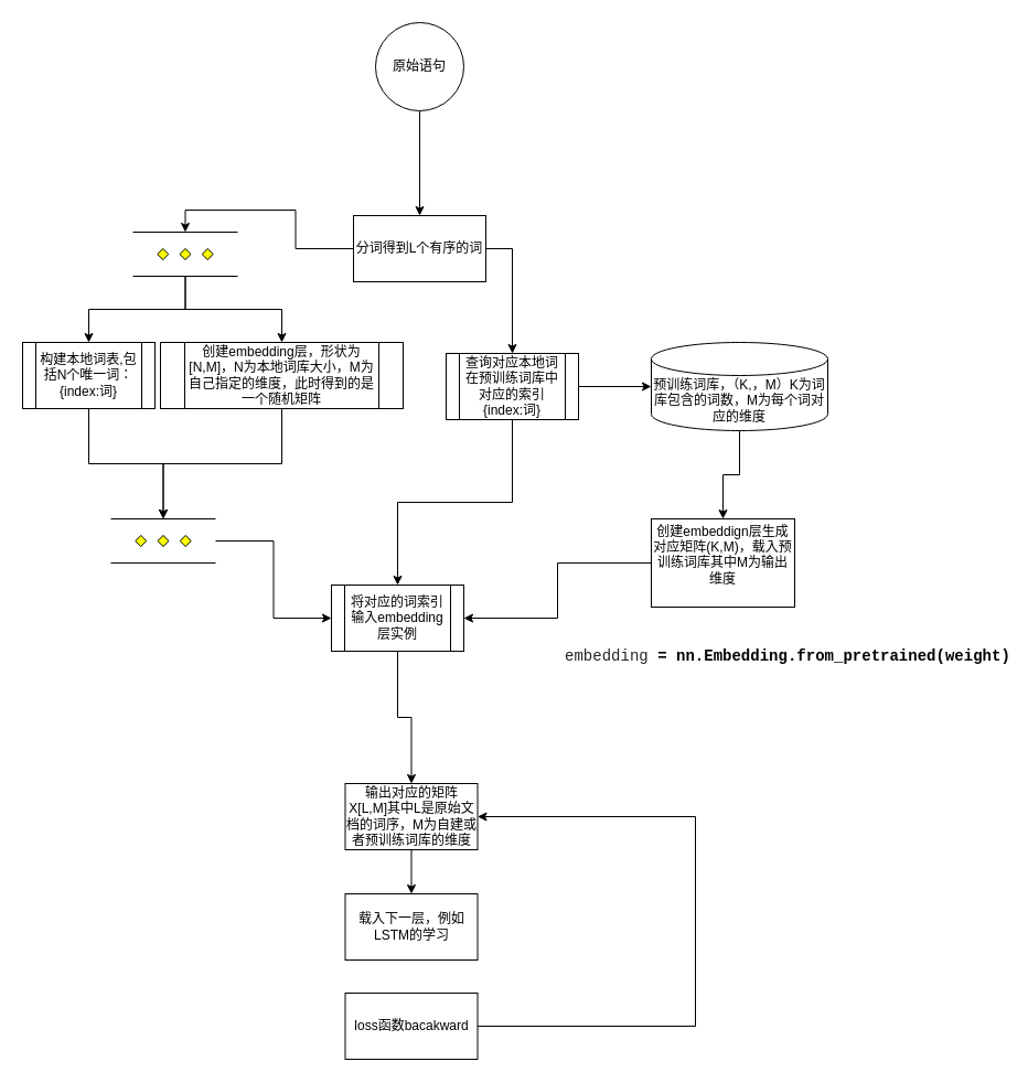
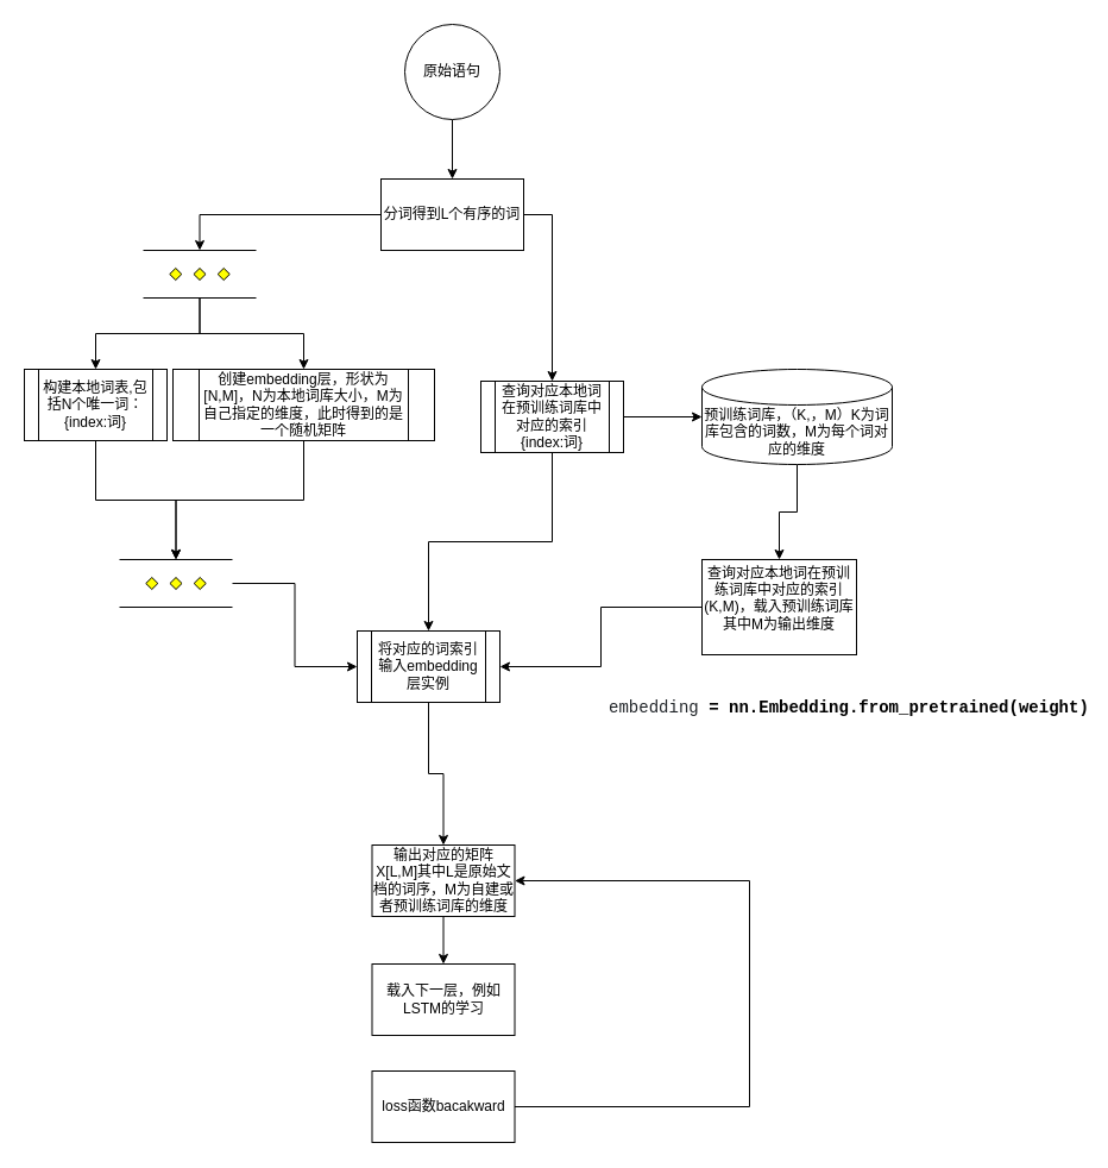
- <mxCell id="6" value="分词得到L个有序的词" style="rounded=0;whiteSpace=wrap;html=1;" vertex="1" parent="1"><mxGeometry x="320" y="195" width="120" height="60" as="geometry" /></mxCell>
+ <mxCell id="6" value="分词得到L个有序的词" style="rounded=0;whiteSpace=wrap;html=1;" vertex="1" parent="1"><mxGeometry x="320" y="150" width="120" height="60" as="geometry" /></mxCell>
- <mxCell id="8" value="创建embeddign层生成对应矩阵(K,M)，载入预训练词库其中M为输出维度&lt;div&gt;&lt;br/&gt;&lt;/div&gt;" style="rounded=0;whiteSpace=wrap;html=1;" vertex="1" parent="1"><mxGeometry x="590" y="470" width="130" height="80" as="geometry" /></mxCell>
+ <mxCell id="8" value="查询对应本地词在预训练词库中对应的索引(K,M)，载入预训练词库其中M为输出维度&lt;div&gt;&lt;br/&gt;&lt;/div&gt;" style="rounded=0;whiteSpace=wrap;html=1;" vertex="1" parent="1"><mxGeometry x="590" y="470" width="130" height="80" as="geometry" /></mxCell>
